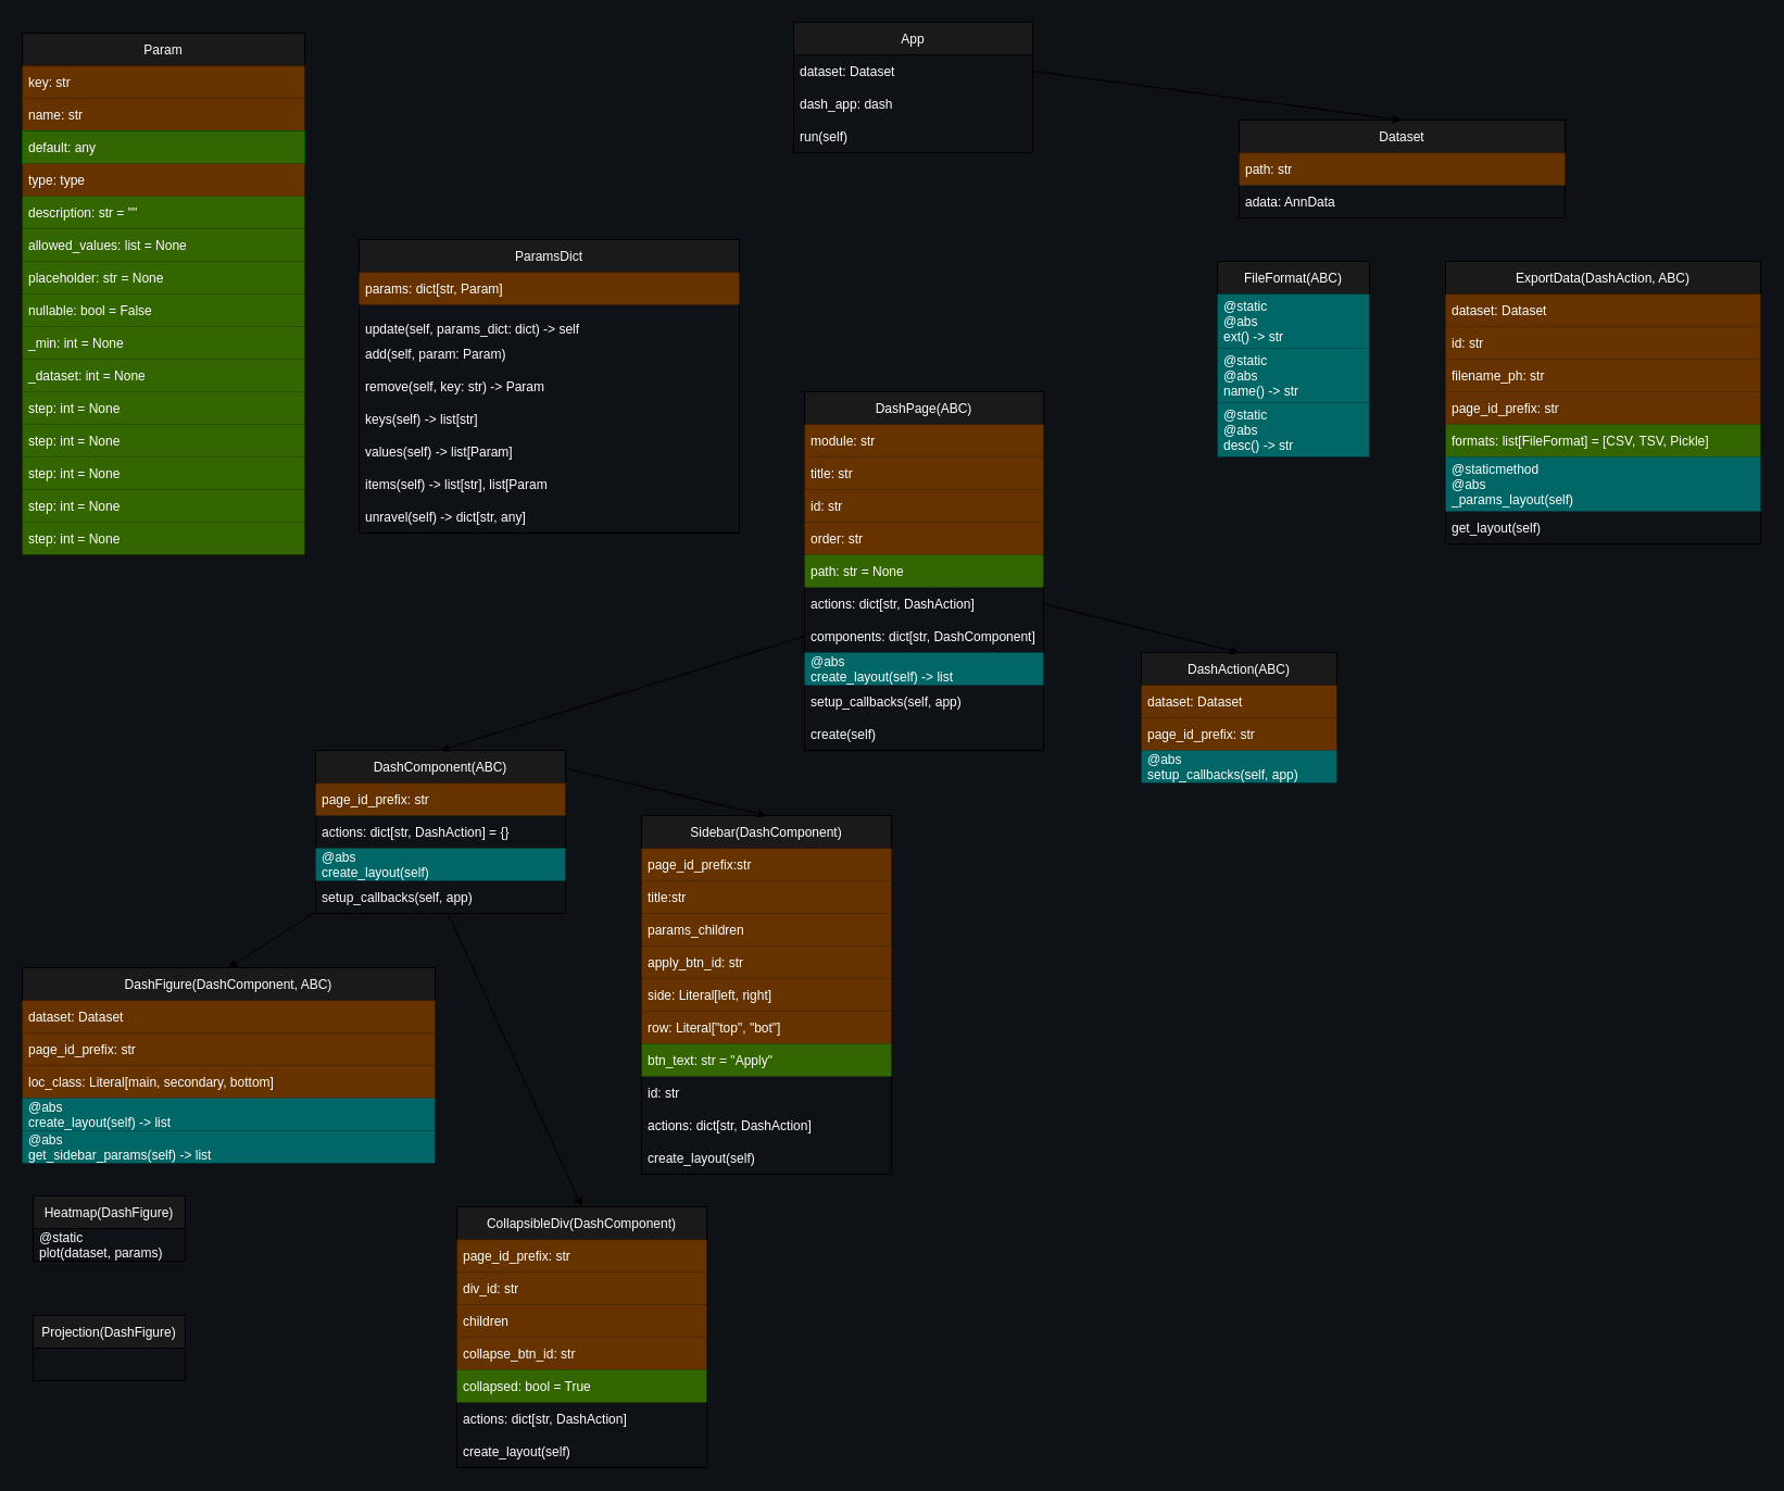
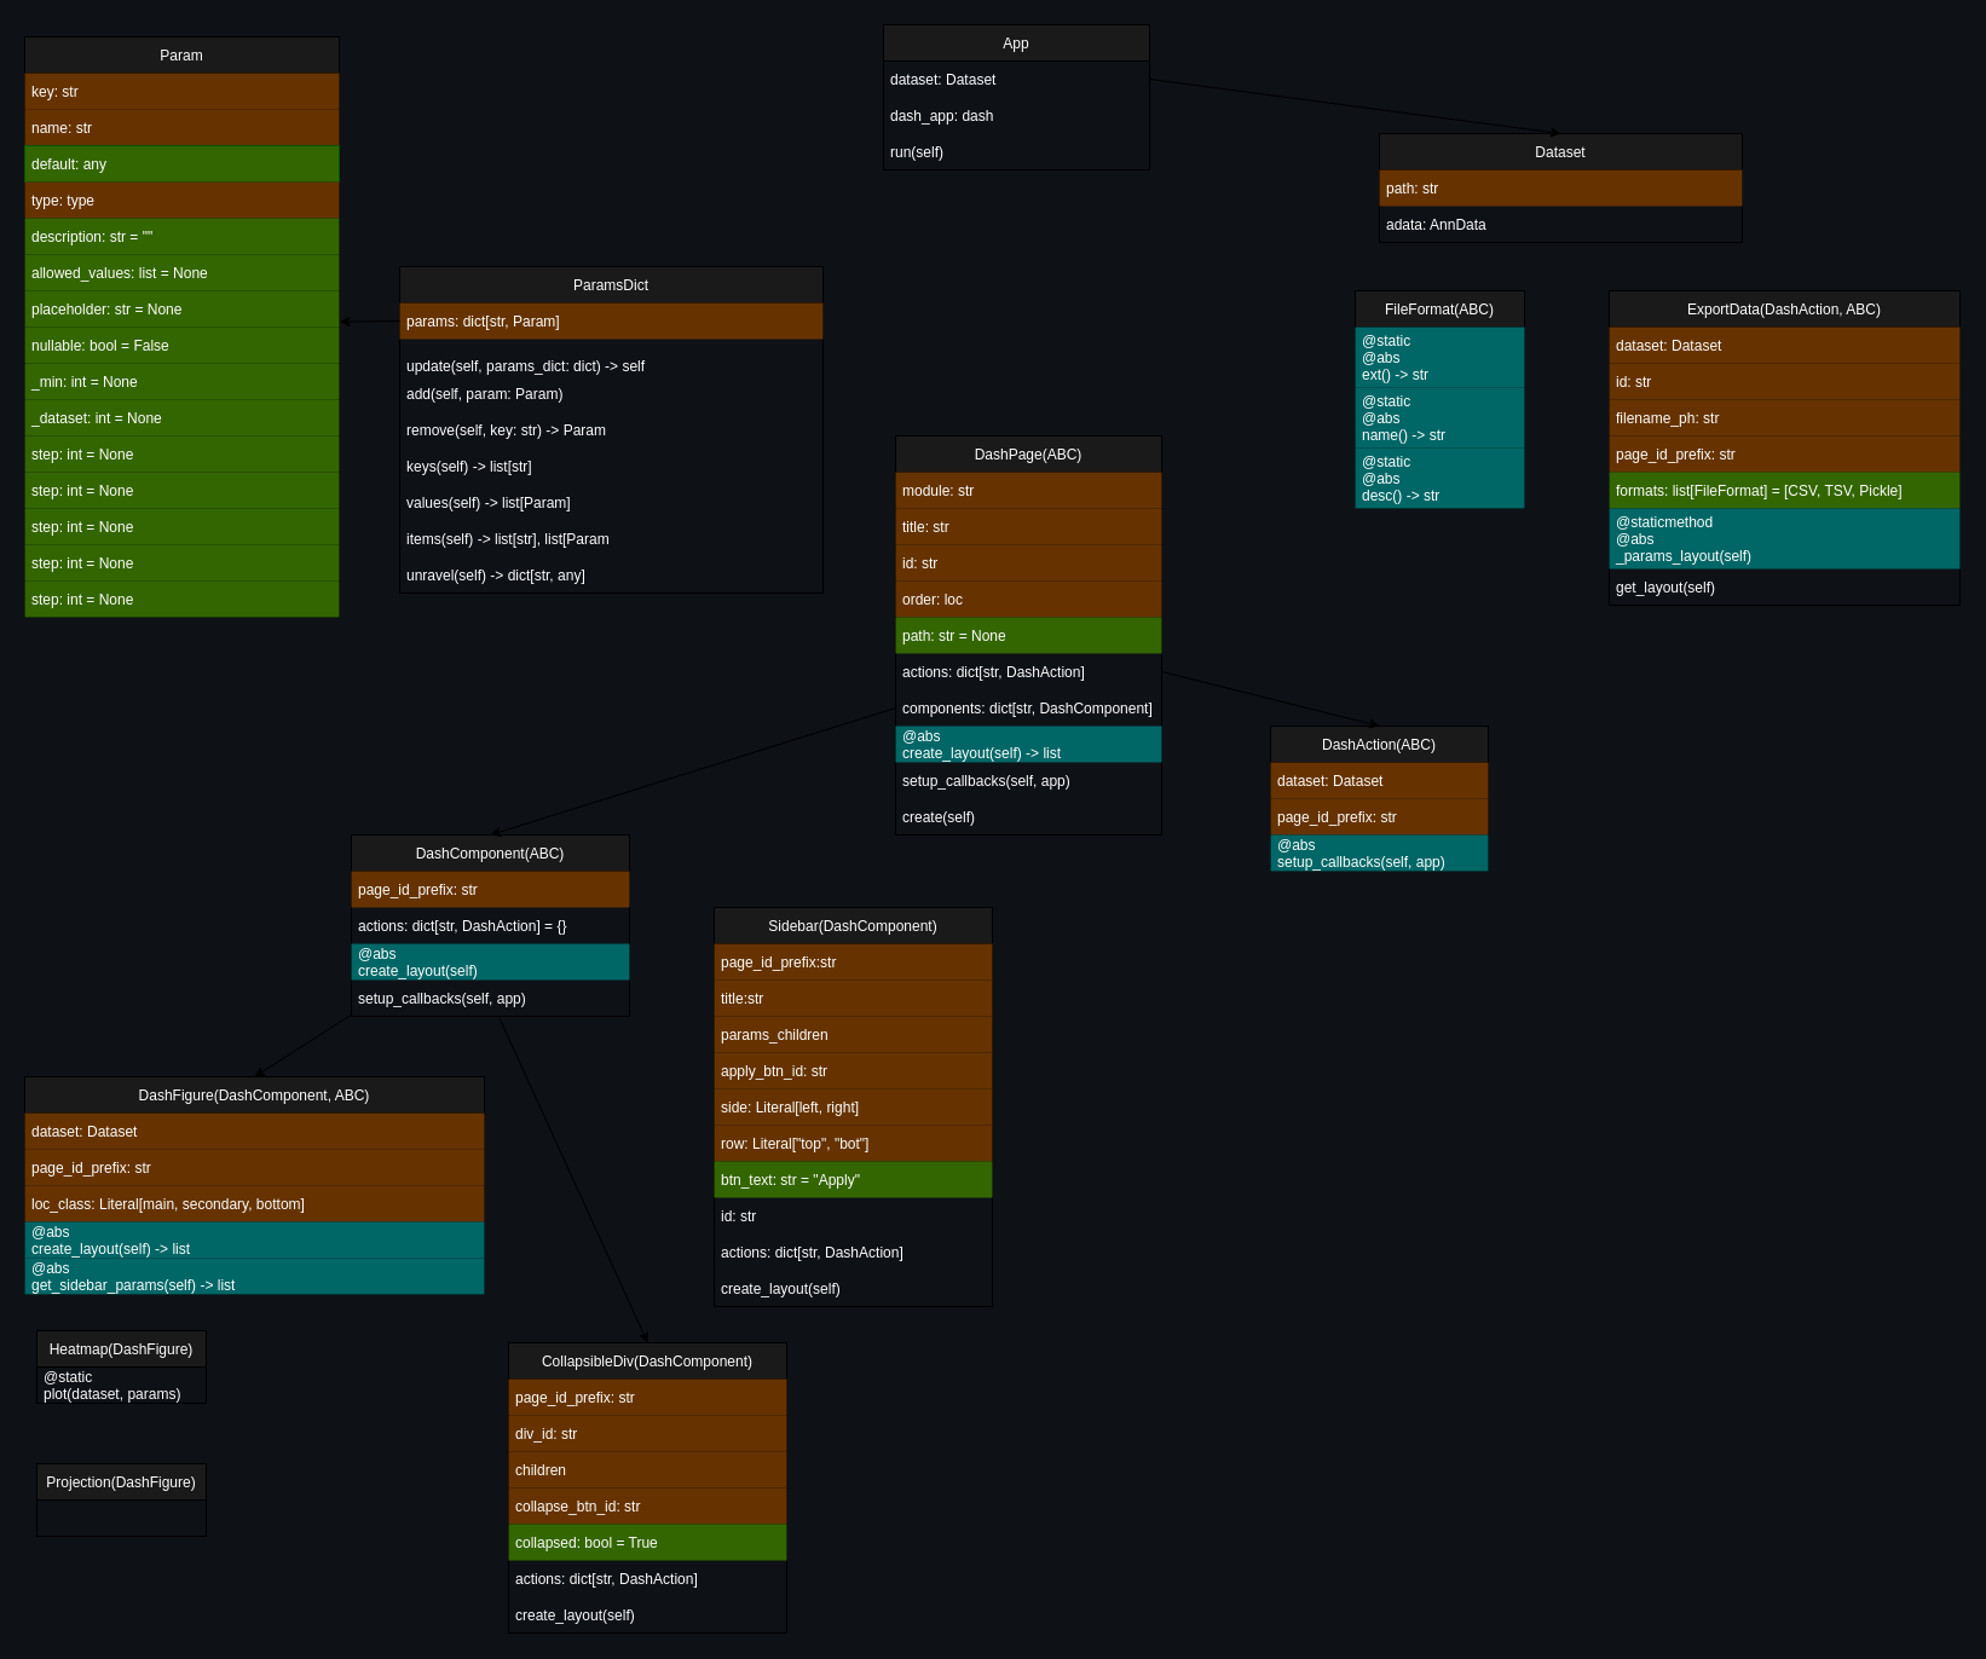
+ <mxCell id="88" style="edgeStyle=none;html=1;exitX=0;exitY=0.5;exitDx=0;exitDy=0;entryX=1.002;entryY=0.854;entryDx=0;entryDy=0;entryPerimeter=0;fontColor=#FFFFFF;" parent="1" source="80" target="70" edge="1"><mxGeometry relative="1" as="geometry" /></mxCell>
- <mxCell id="6" value="order: str" style="text;strokeColor=none;fillColor=#663300;align=left;verticalAlign=middle;spacingLeft=4;spacingRight=4;overflow=hidden;points=[[0,0.5],[1,0.5]];portConstraint=eastwest;rotatable=0;fontColor=#FFFFFF;" parent="2" vertex="1"><mxGeometry y="120" width="220" height="30" as="geometry" /></mxCell>
+ <mxCell id="6" value="order: loc" style="text;strokeColor=none;fillColor=#663300;align=left;verticalAlign=middle;spacingLeft=4;spacingRight=4;overflow=hidden;points=[[0,0.5],[1,0.5]];portConstraint=eastwest;rotatable=0;fontColor=#FFFFFF;" parent="2" vertex="1"><mxGeometry y="120" width="220" height="30" as="geometry" /></mxCell>
- <mxCell id="50" style="edgeStyle=none;html=1;entryX=0.5;entryY=0;entryDx=0;entryDy=0;exitX=1.01;exitY=0.114;exitDx=0;exitDy=0;exitPerimeter=0;fontColor=#FFFFFF;" parent="1" source="14" target="29" edge="1"><mxGeometry relative="1" as="geometry" /></mxCell>
